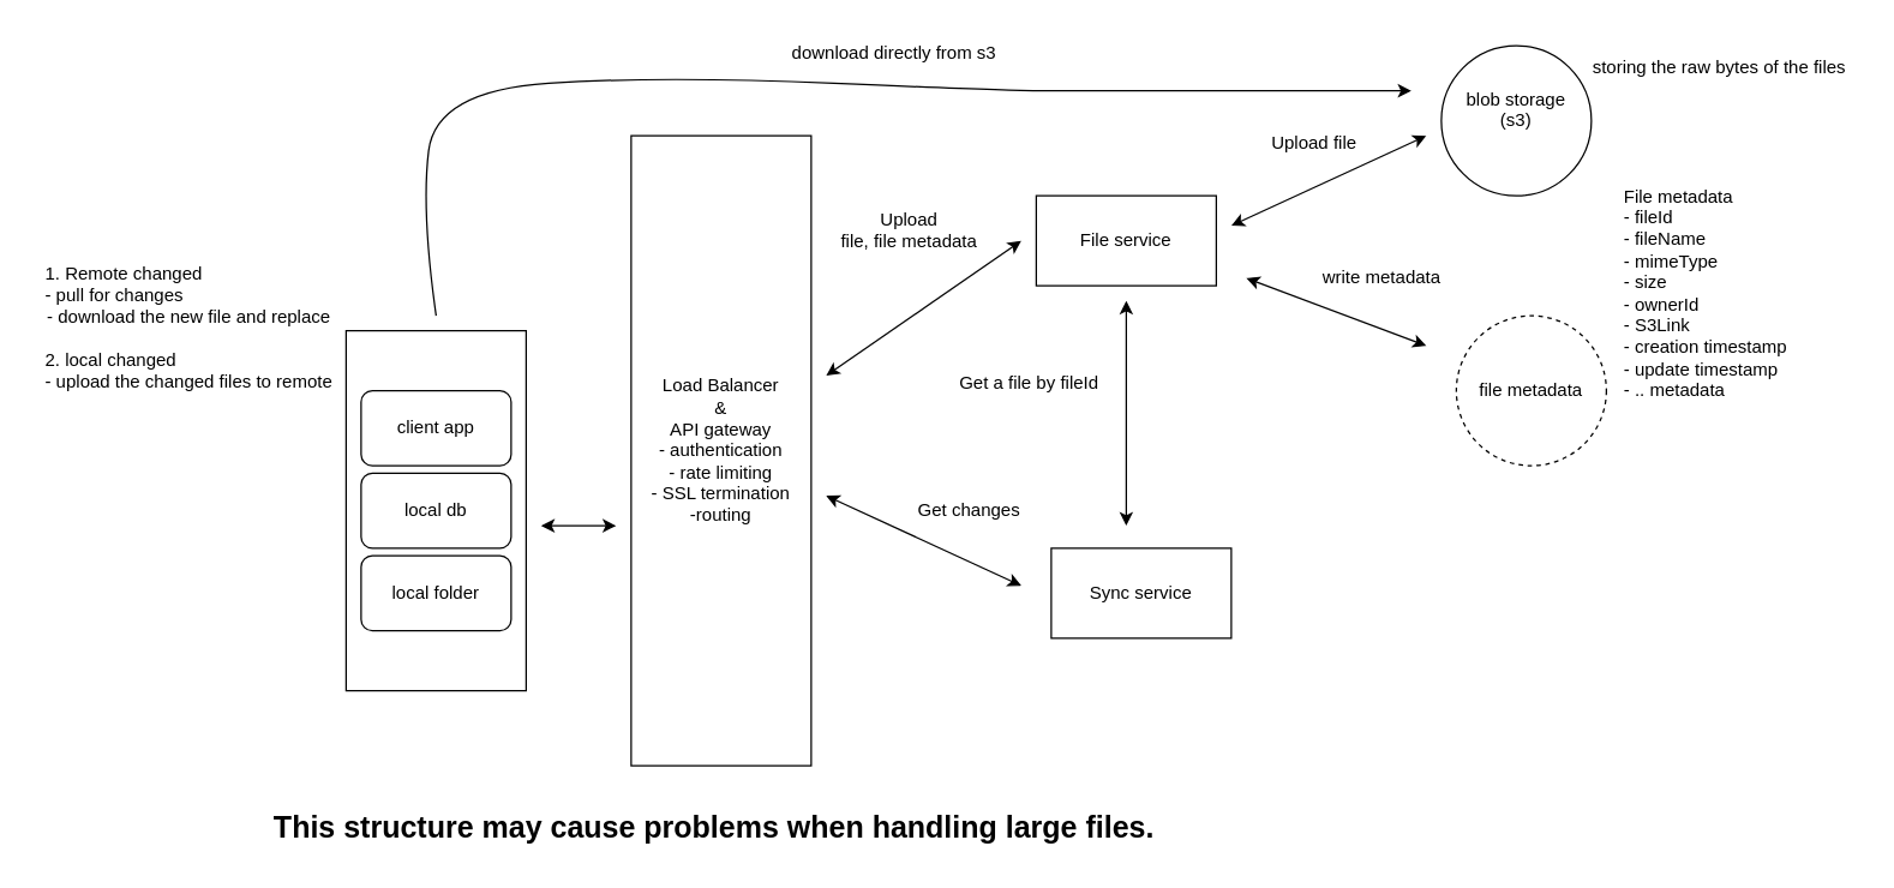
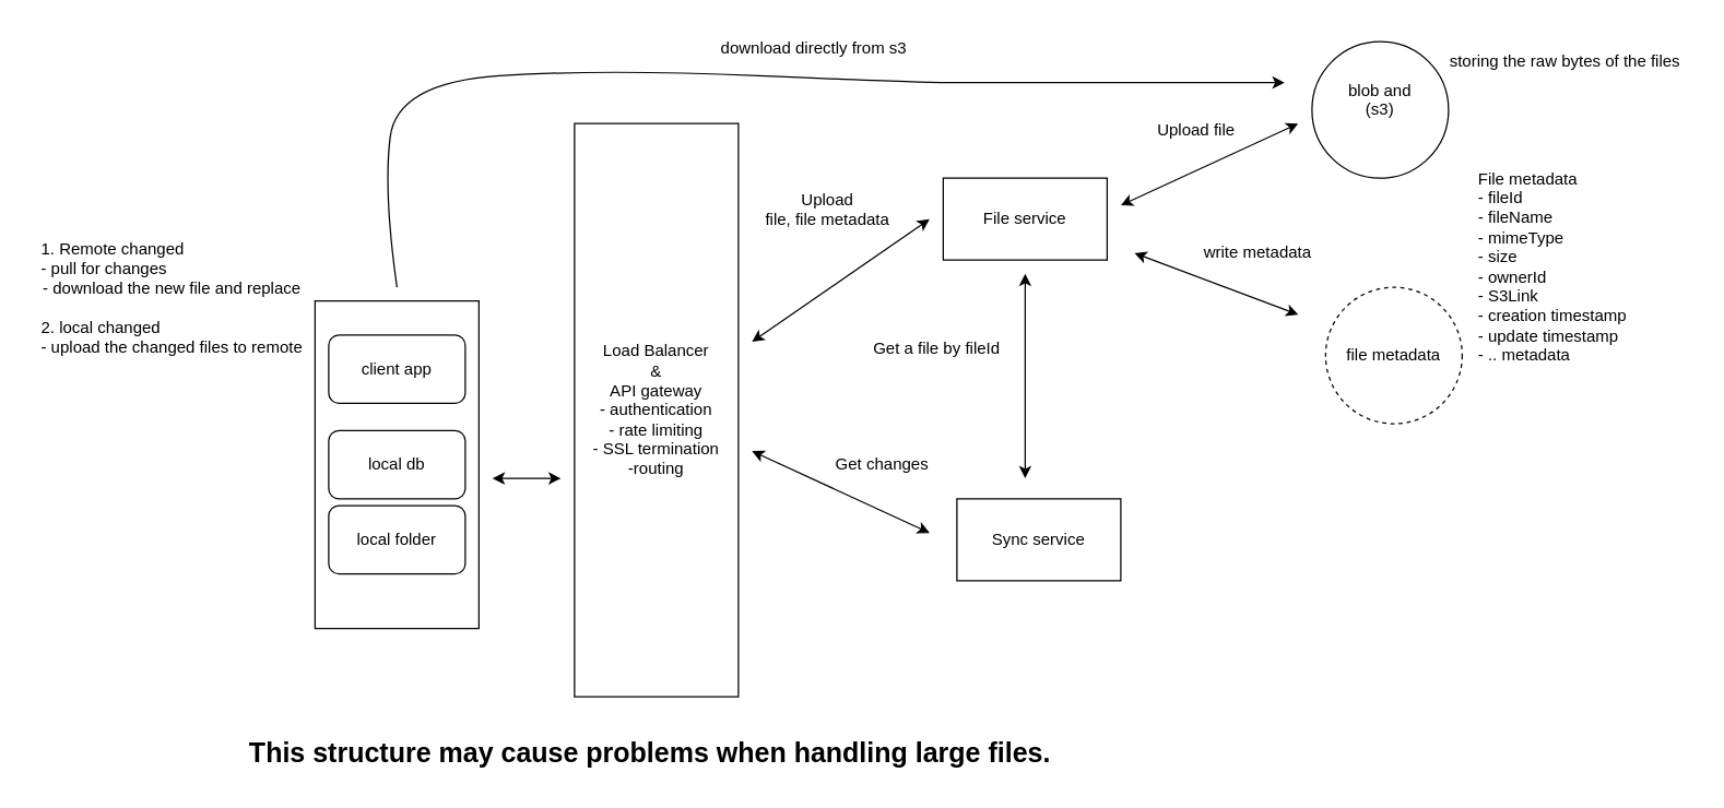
- <mxCell id="7" value="blob storage&lt;div&gt;(s3)&lt;/div&gt;&lt;div&gt;&lt;br&gt;&lt;/div&gt;" style="ellipse;whiteSpace=wrap;html=1;aspect=fixed;" parent="1" vertex="1"><mxGeometry x="960" y="30" width="100" height="100" as="geometry" /></mxCell>
+ <mxCell id="7" value="blob and&lt;div&gt;(s3)&lt;/div&gt;&lt;div&gt;&lt;br&gt;&lt;/div&gt;" style="ellipse;whiteSpace=wrap;html=1;aspect=fixed;" parent="1" vertex="1"><mxGeometry x="960" y="30" width="100" height="100" as="geometry" /></mxCell>
- <mxCell id="20" value="client app" style="rounded=1;whiteSpace=wrap;html=1;" parent="1" vertex="1"><mxGeometry x="240" y="260" width="100" height="50" as="geometry" /></mxCell>
+ <mxCell id="20" value="client app" style="rounded=1;whiteSpace=wrap;html=1;" parent="1" vertex="1"><mxGeometry x="240" y="245" width="100" height="50" as="geometry" /></mxCell>
